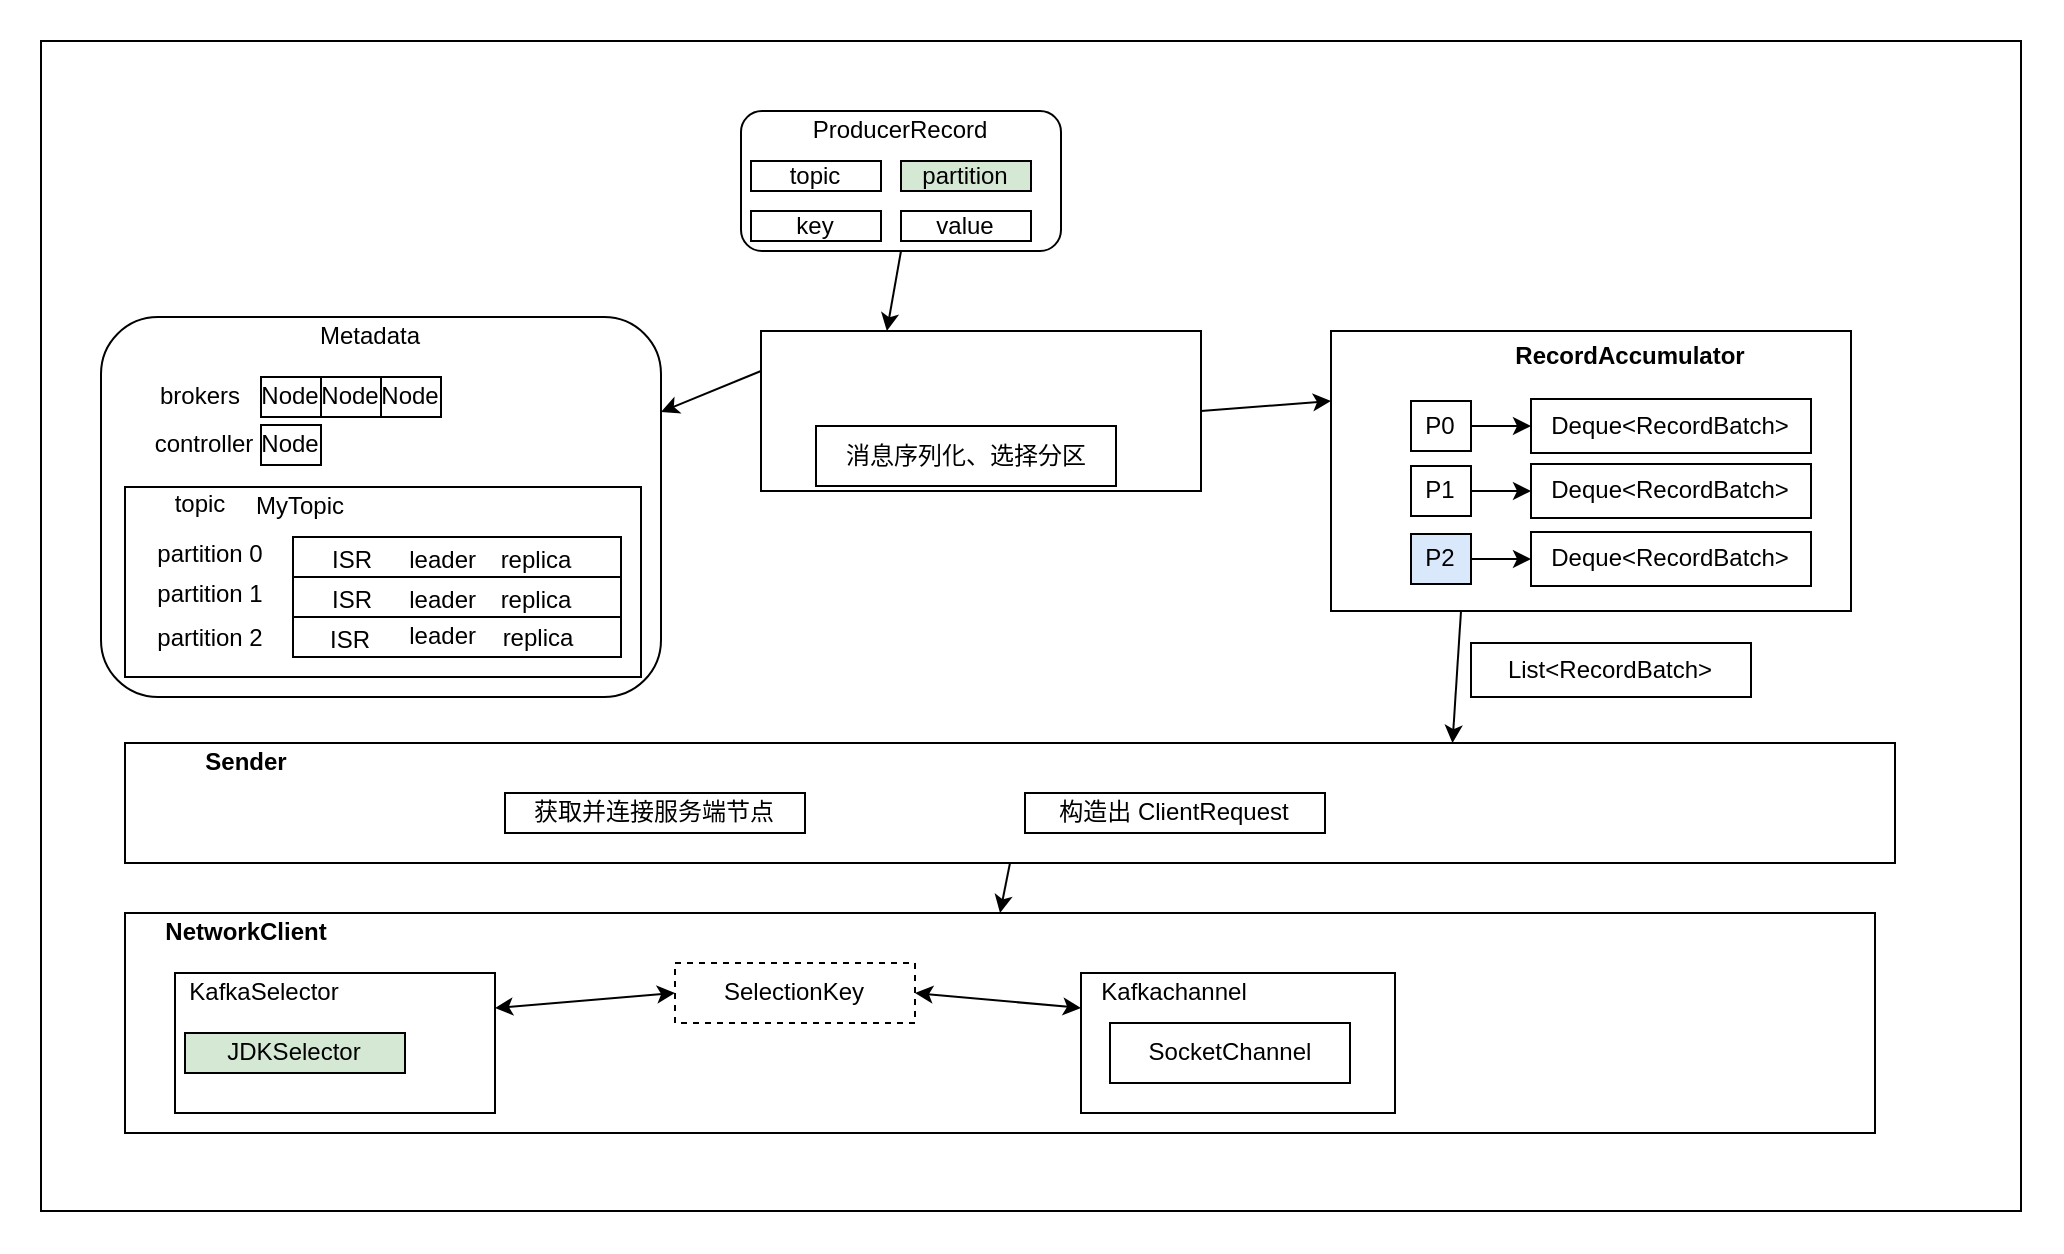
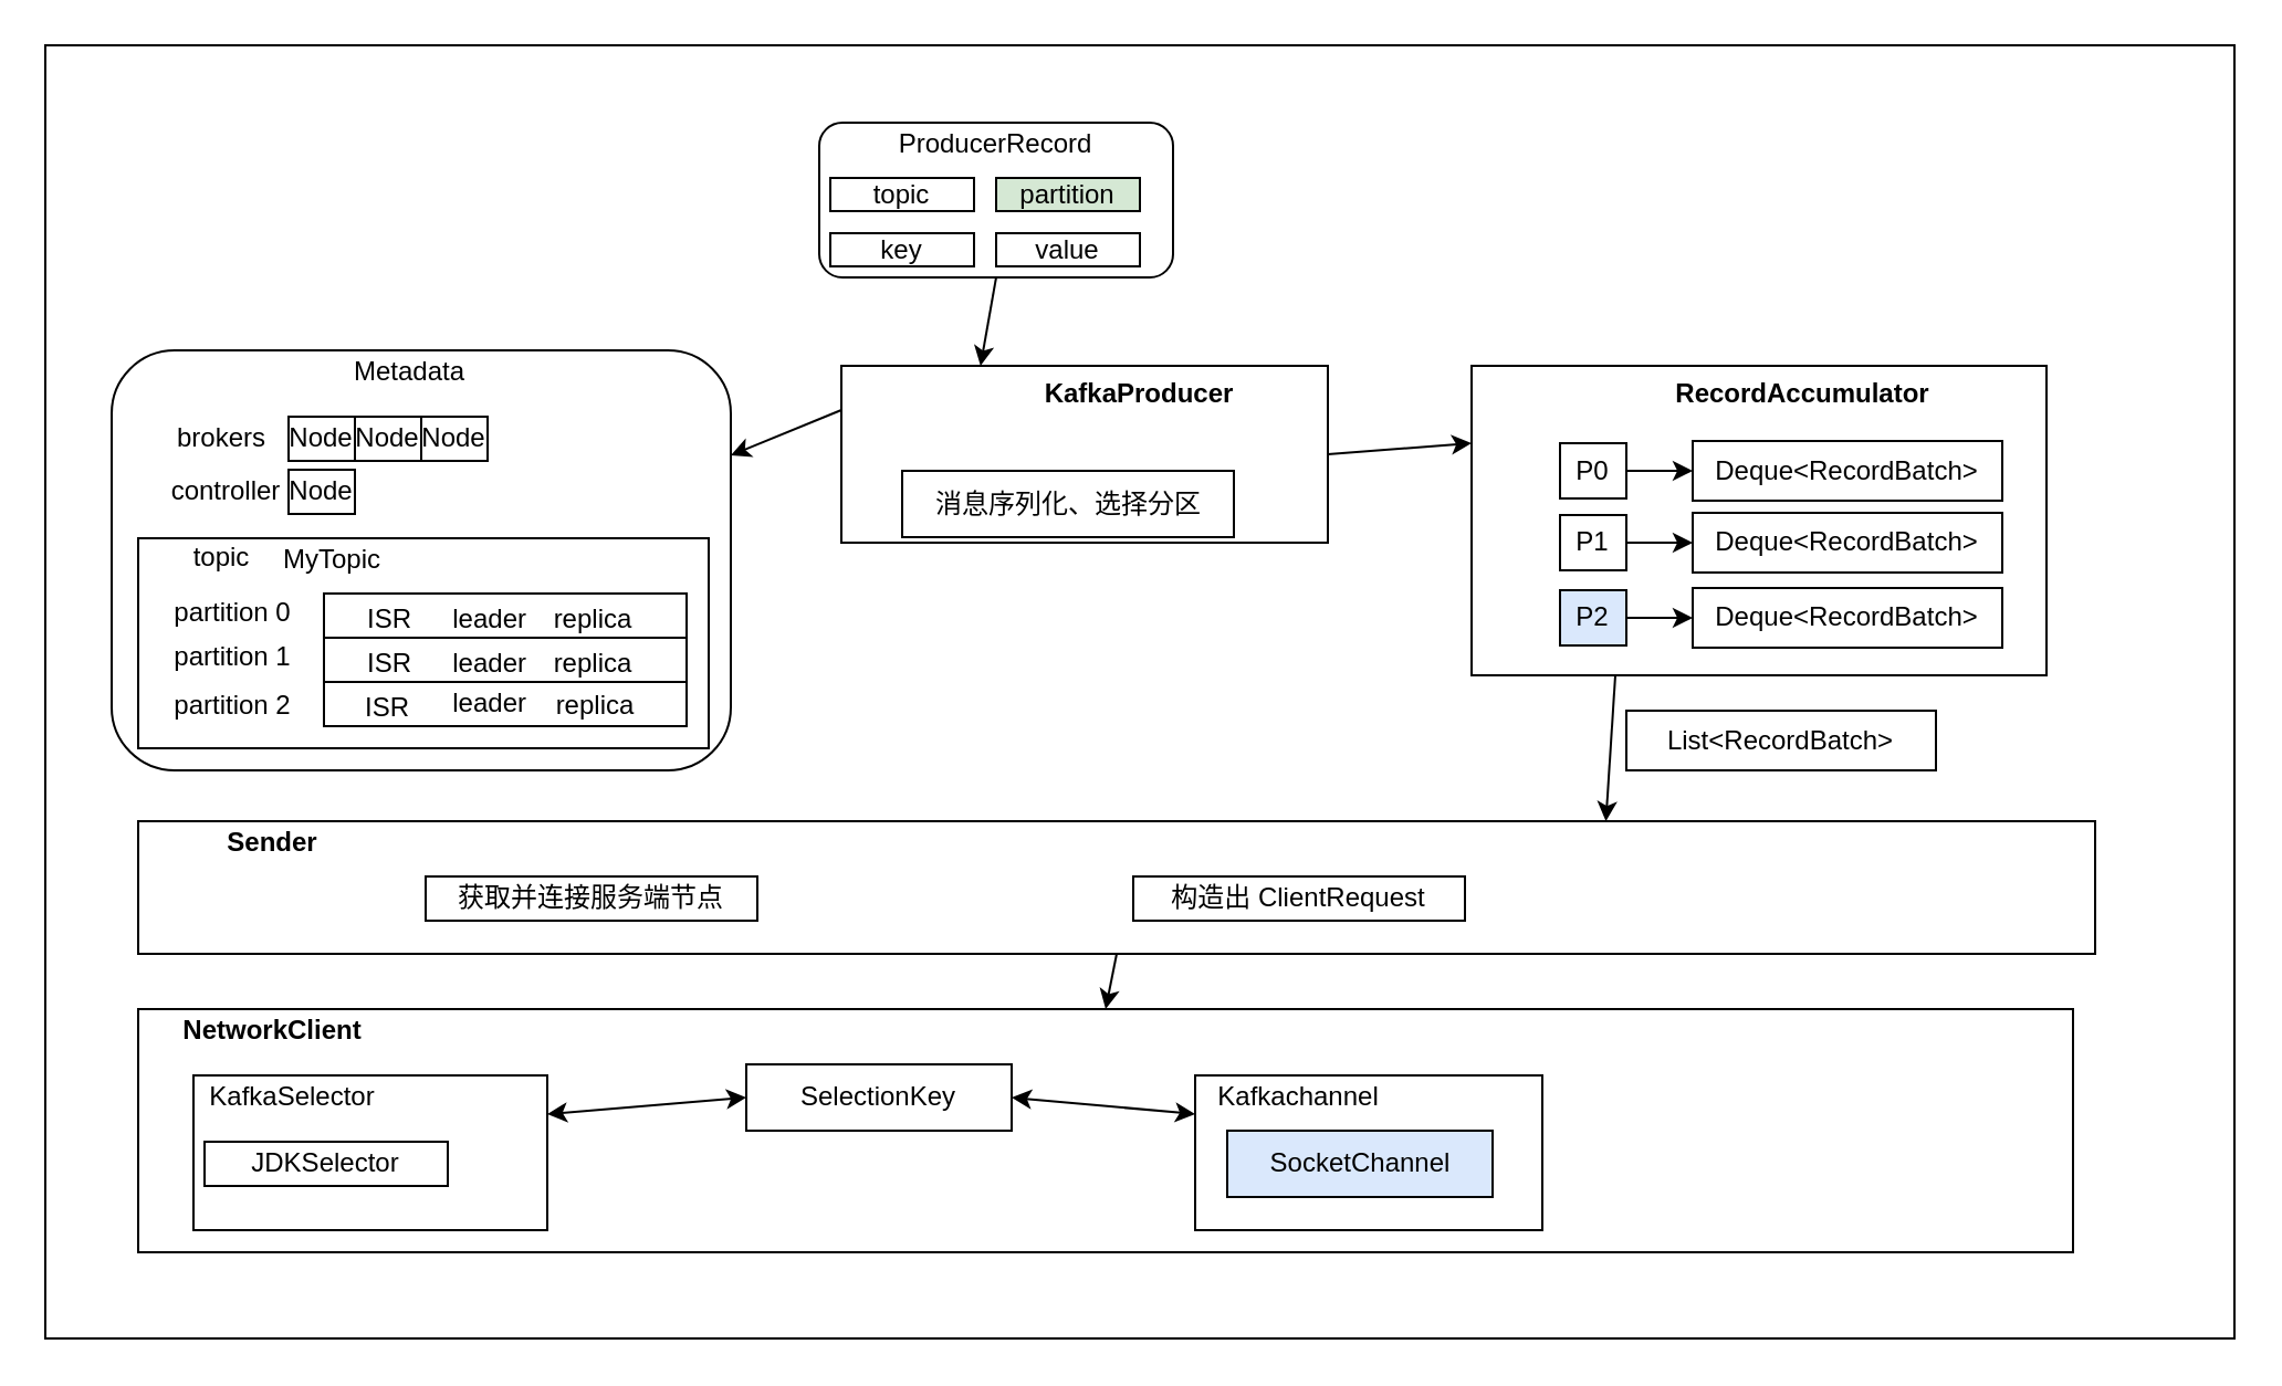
+ <mxCell id="7" value="&lt;b&gt;KafkaProducer&lt;/b&gt;" style="text;html=1;strokeColor=none;fillColor=none;align=center;verticalAlign=middle;whiteSpace=wrap;rounded=0;" parent="1" vertex="1"><mxGeometry x="495" y="168" width="40" height="20" as="geometry" /></mxCell>
- <mxCell id="60" value="获取并连接服务端节点" style="rounded=0;whiteSpace=wrap;html=1;" parent="1" vertex="1"><mxGeometry x="252" y="396" width="150" height="20" as="geometry" /></mxCell>
+ <mxCell id="60" value="获取并连接服务端节点" style="rounded=0;whiteSpace=wrap;html=1;" parent="1" vertex="1"><mxGeometry x="192" y="396" width="150" height="20" as="geometry" /></mxCell>
- <mxCell id="64" value="SelectionKey" style="rounded=0;whiteSpace=wrap;html=1;dashed=1;" parent="1" vertex="1"><mxGeometry x="337" y="481" width="120" height="30" as="geometry" /></mxCell>
+ <mxCell id="64" value="SelectionKey" style="rounded=0;whiteSpace=wrap;html=1;" parent="1" vertex="1"><mxGeometry x="337" y="481" width="120" height="30" as="geometry" /></mxCell>
- <mxCell id="63" value="JDKSelector" style="rounded=0;whiteSpace=wrap;html=1;fillColor=#d5e8d4;" parent="1" vertex="1"><mxGeometry x="92" y="516" width="110" height="20" as="geometry" /></mxCell>
+ <mxCell id="63" value="JDKSelector" style="rounded=0;whiteSpace=wrap;html=1;" parent="1" vertex="1"><mxGeometry x="92" y="516" width="110" height="20" as="geometry" /></mxCell>
- <mxCell id="67" value="SocketChannel" style="rounded=0;whiteSpace=wrap;html=1;" parent="1" vertex="1"><mxGeometry x="554.5" y="511" width="120" height="30" as="geometry" /></mxCell>
+ <mxCell id="67" value="SocketChannel" style="rounded=0;whiteSpace=wrap;html=1;fillColor=#dae8fc;" parent="1" vertex="1"><mxGeometry x="554.5" y="511" width="120" height="30" as="geometry" /></mxCell>
